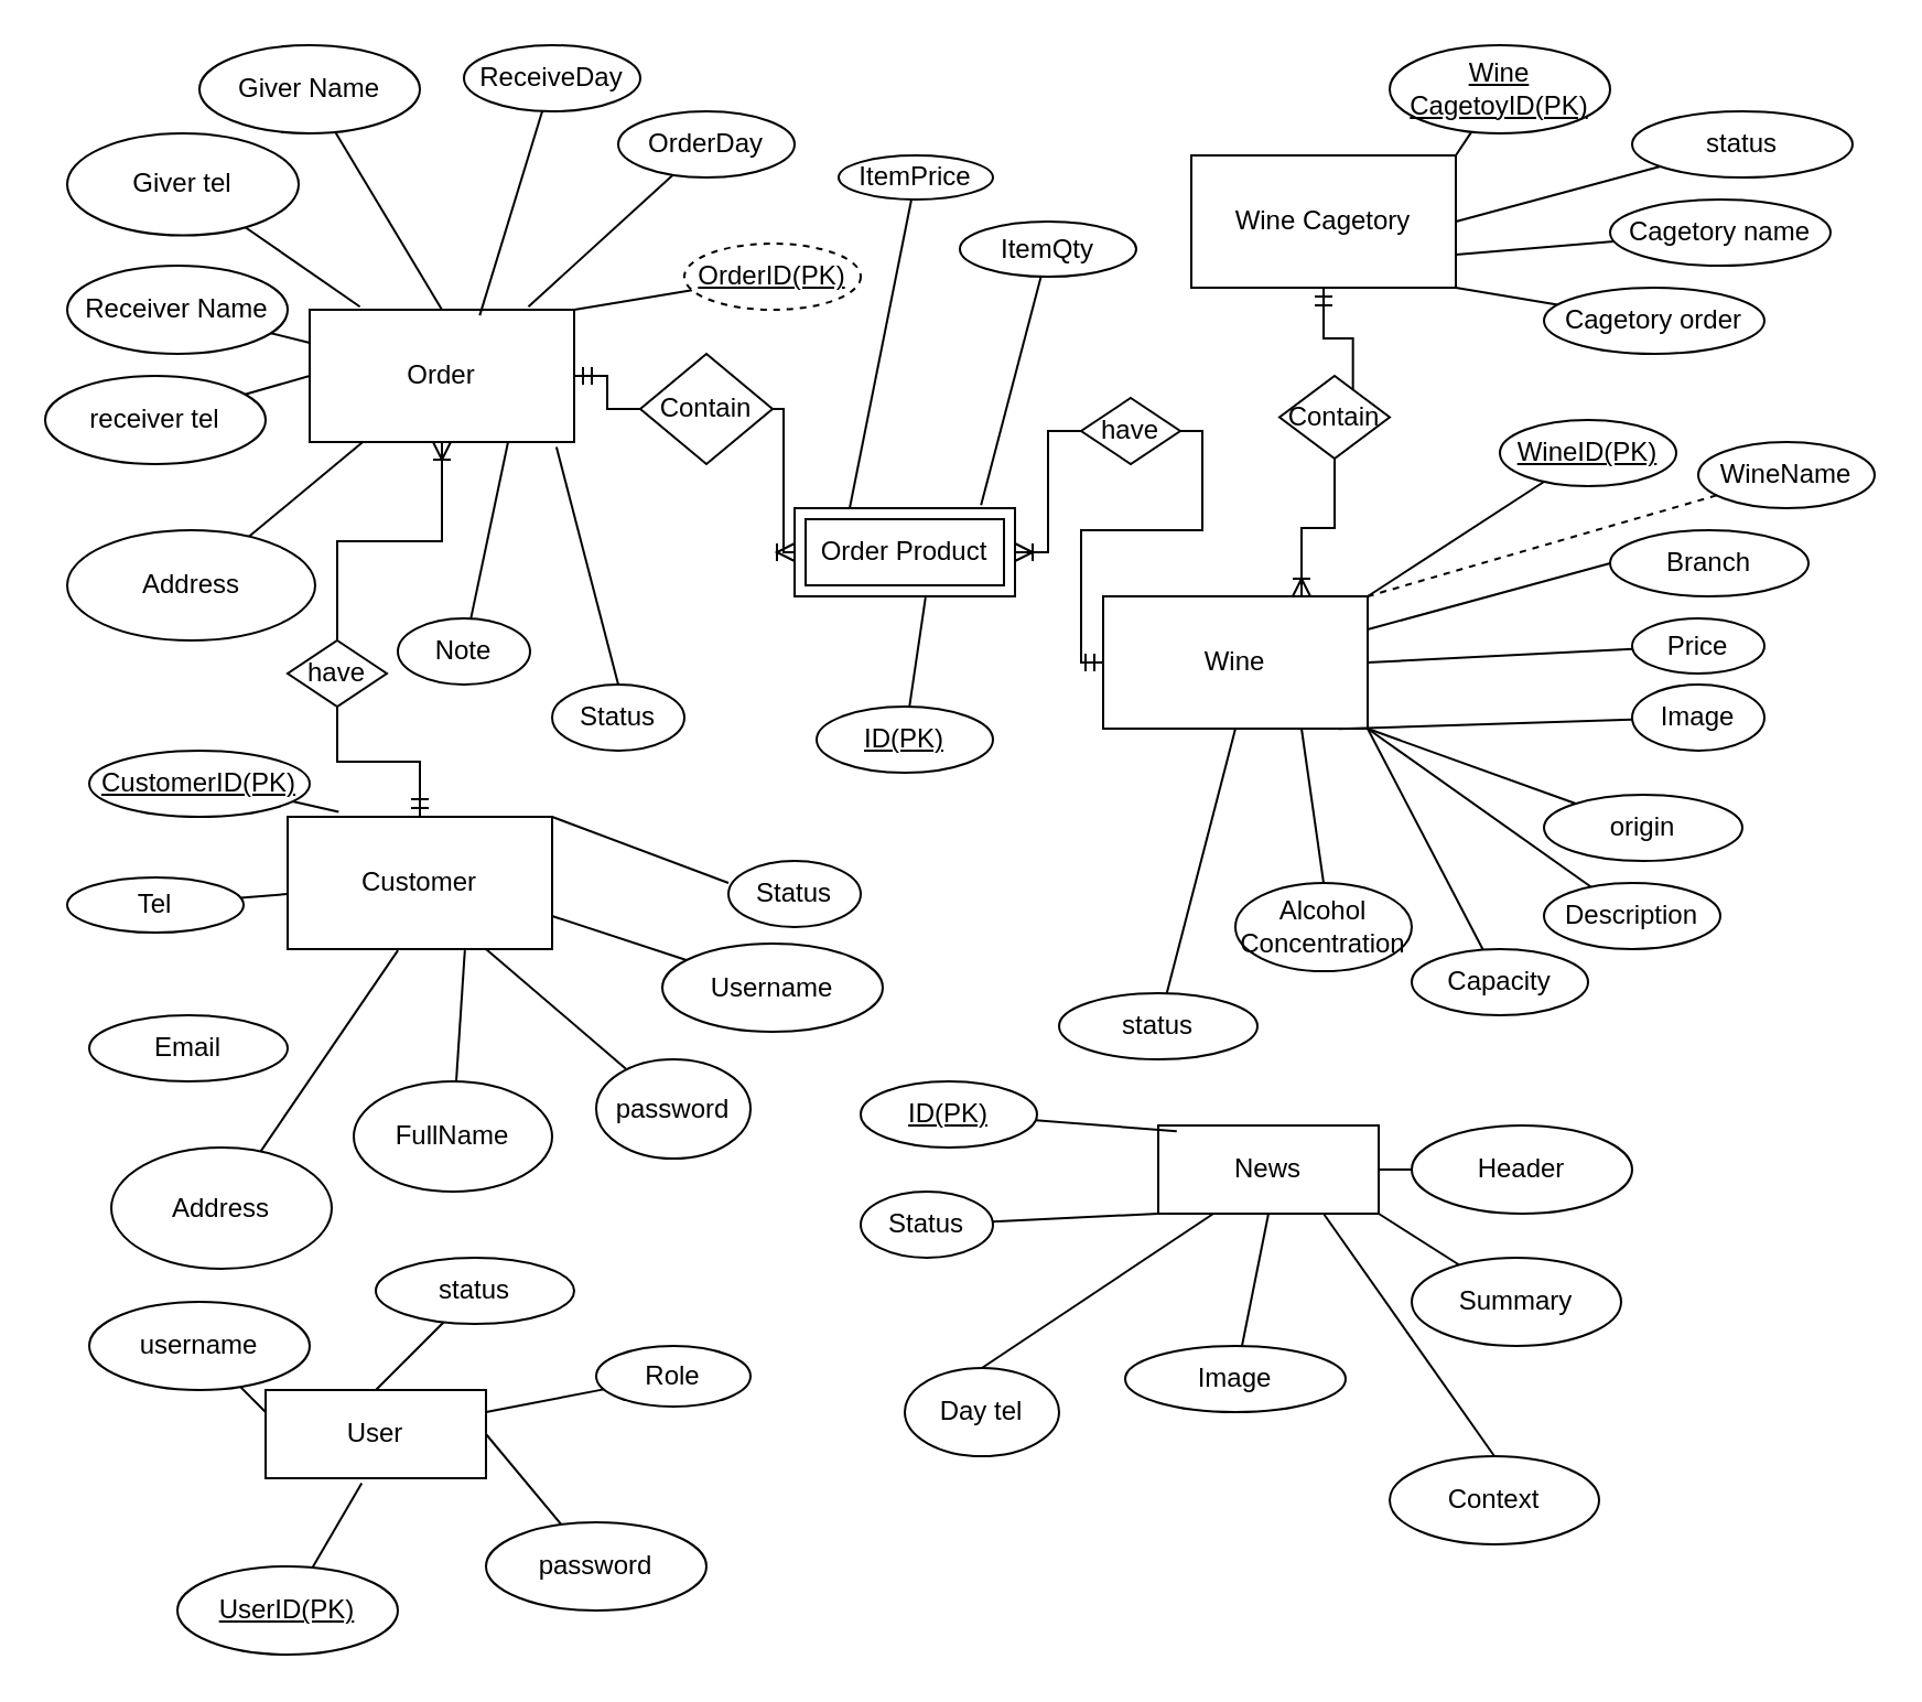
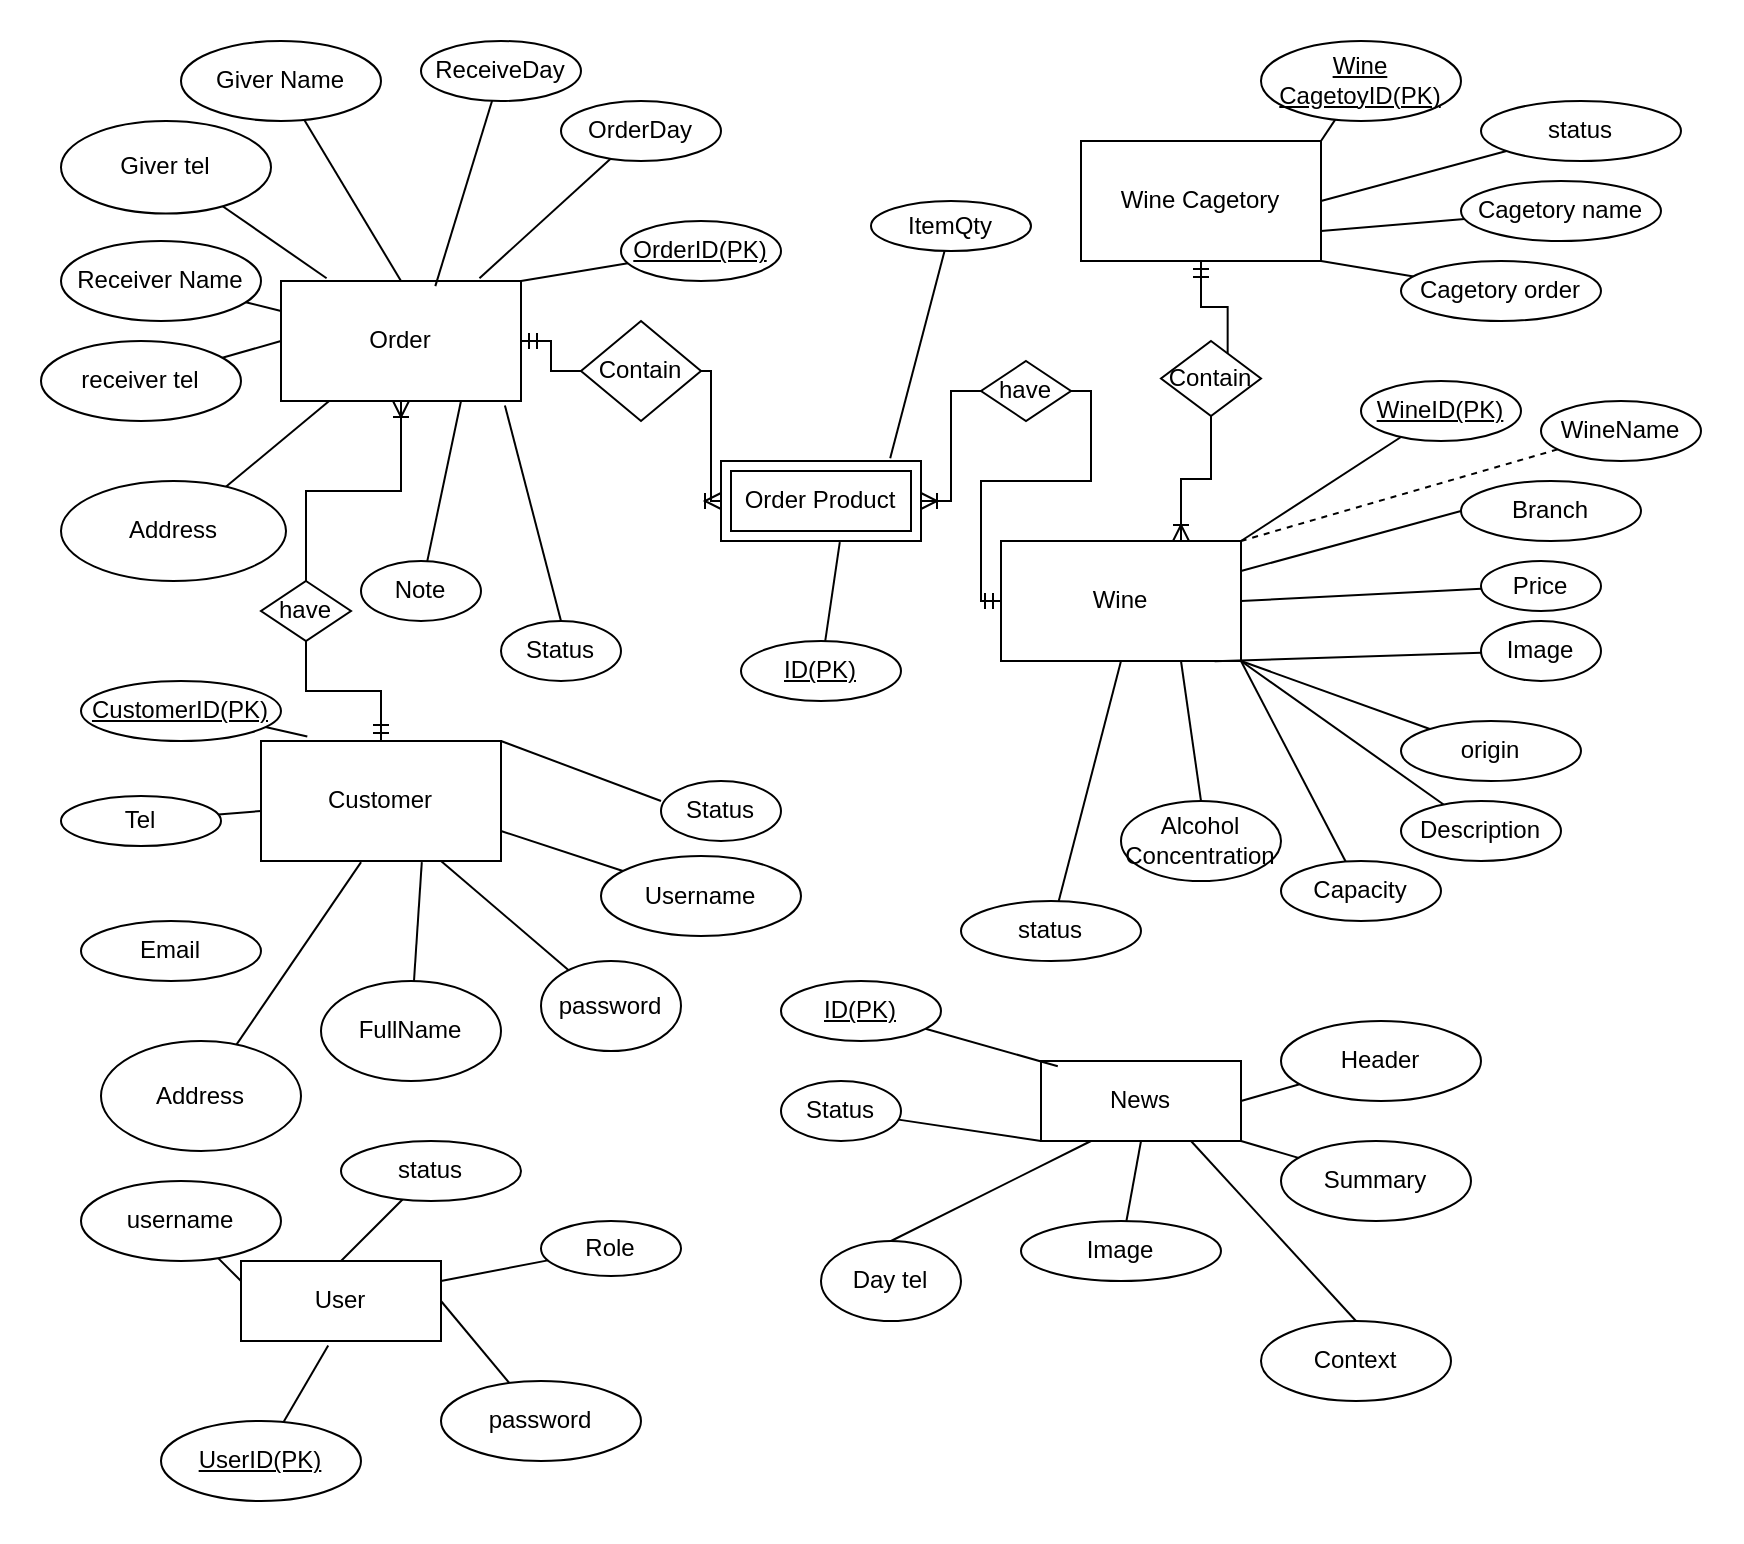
- <mxCell id="21" value="ItemPrice" style="ellipse;whiteSpace=wrap;html=1;align=center;" parent="1" vertex="1"><mxGeometry x="380" y="70" width="70" height="20" as="geometry" /></mxCell>
- <mxCell id="31" value="OrderID(PK)" style="ellipse;whiteSpace=wrap;html=1;align=center;fontStyle=4;dashed=1;" parent="1" vertex="1"><mxGeometry x="310" y="110" width="80" height="30" as="geometry" /></mxCell>
+ <mxCell id="31" value="OrderID(PK)" style="ellipse;whiteSpace=wrap;html=1;align=center;fontStyle=4;" parent="1" vertex="1"><mxGeometry x="310" y="110" width="80" height="30" as="geometry" /></mxCell>
- <mxCell id="20" style="rounded=0;orthogonalLoop=1;jettySize=auto;html=1;entryX=0.25;entryY=0;entryDx=0;entryDy=0;endArrow=none;endFill=0;" parent="1" source="21" target="10" edge="1"><mxGeometry relative="1" as="geometry" /></mxCell>
- <mxCell id="57" value="News" style="whiteSpace=wrap;html=1;align=center;" parent="1" vertex="1"><mxGeometry x="525" y="510" width="100" height="40" as="geometry" /></mxCell>
+ <mxCell id="57" value="News" style="whiteSpace=wrap;html=1;align=center;" parent="1" vertex="1"><mxGeometry x="520" y="530" width="100" height="40" as="geometry" /></mxCell>
